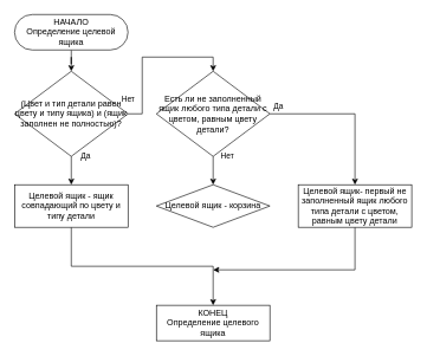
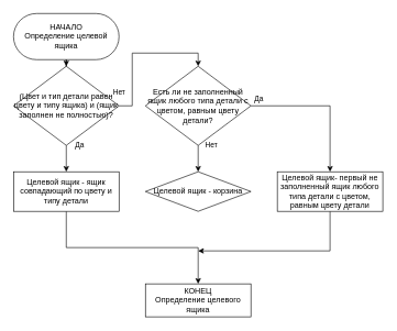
- <mxCell id="3" value="НАЧАЛО&lt;br&gt;Определение целевой ящика" style="rounded=1;whiteSpace=wrap;html=1;arcSize=50;strokeWidth=1;fontSize=12;" vertex="1" parent="1"><mxGeometry x="20" y="20" width="160" height="50" as="geometry" /></mxCell>
+ <mxCell id="3" value="НАЧАЛО&lt;br&gt;Определение целевой ящика" style="rounded=1;whiteSpace=wrap;html=1;arcSize=50;strokeWidth=1;fontSize=12;" vertex="1" parent="1"><mxGeometry x="20" y="20" width="160" height="70" as="geometry" /></mxCell>
